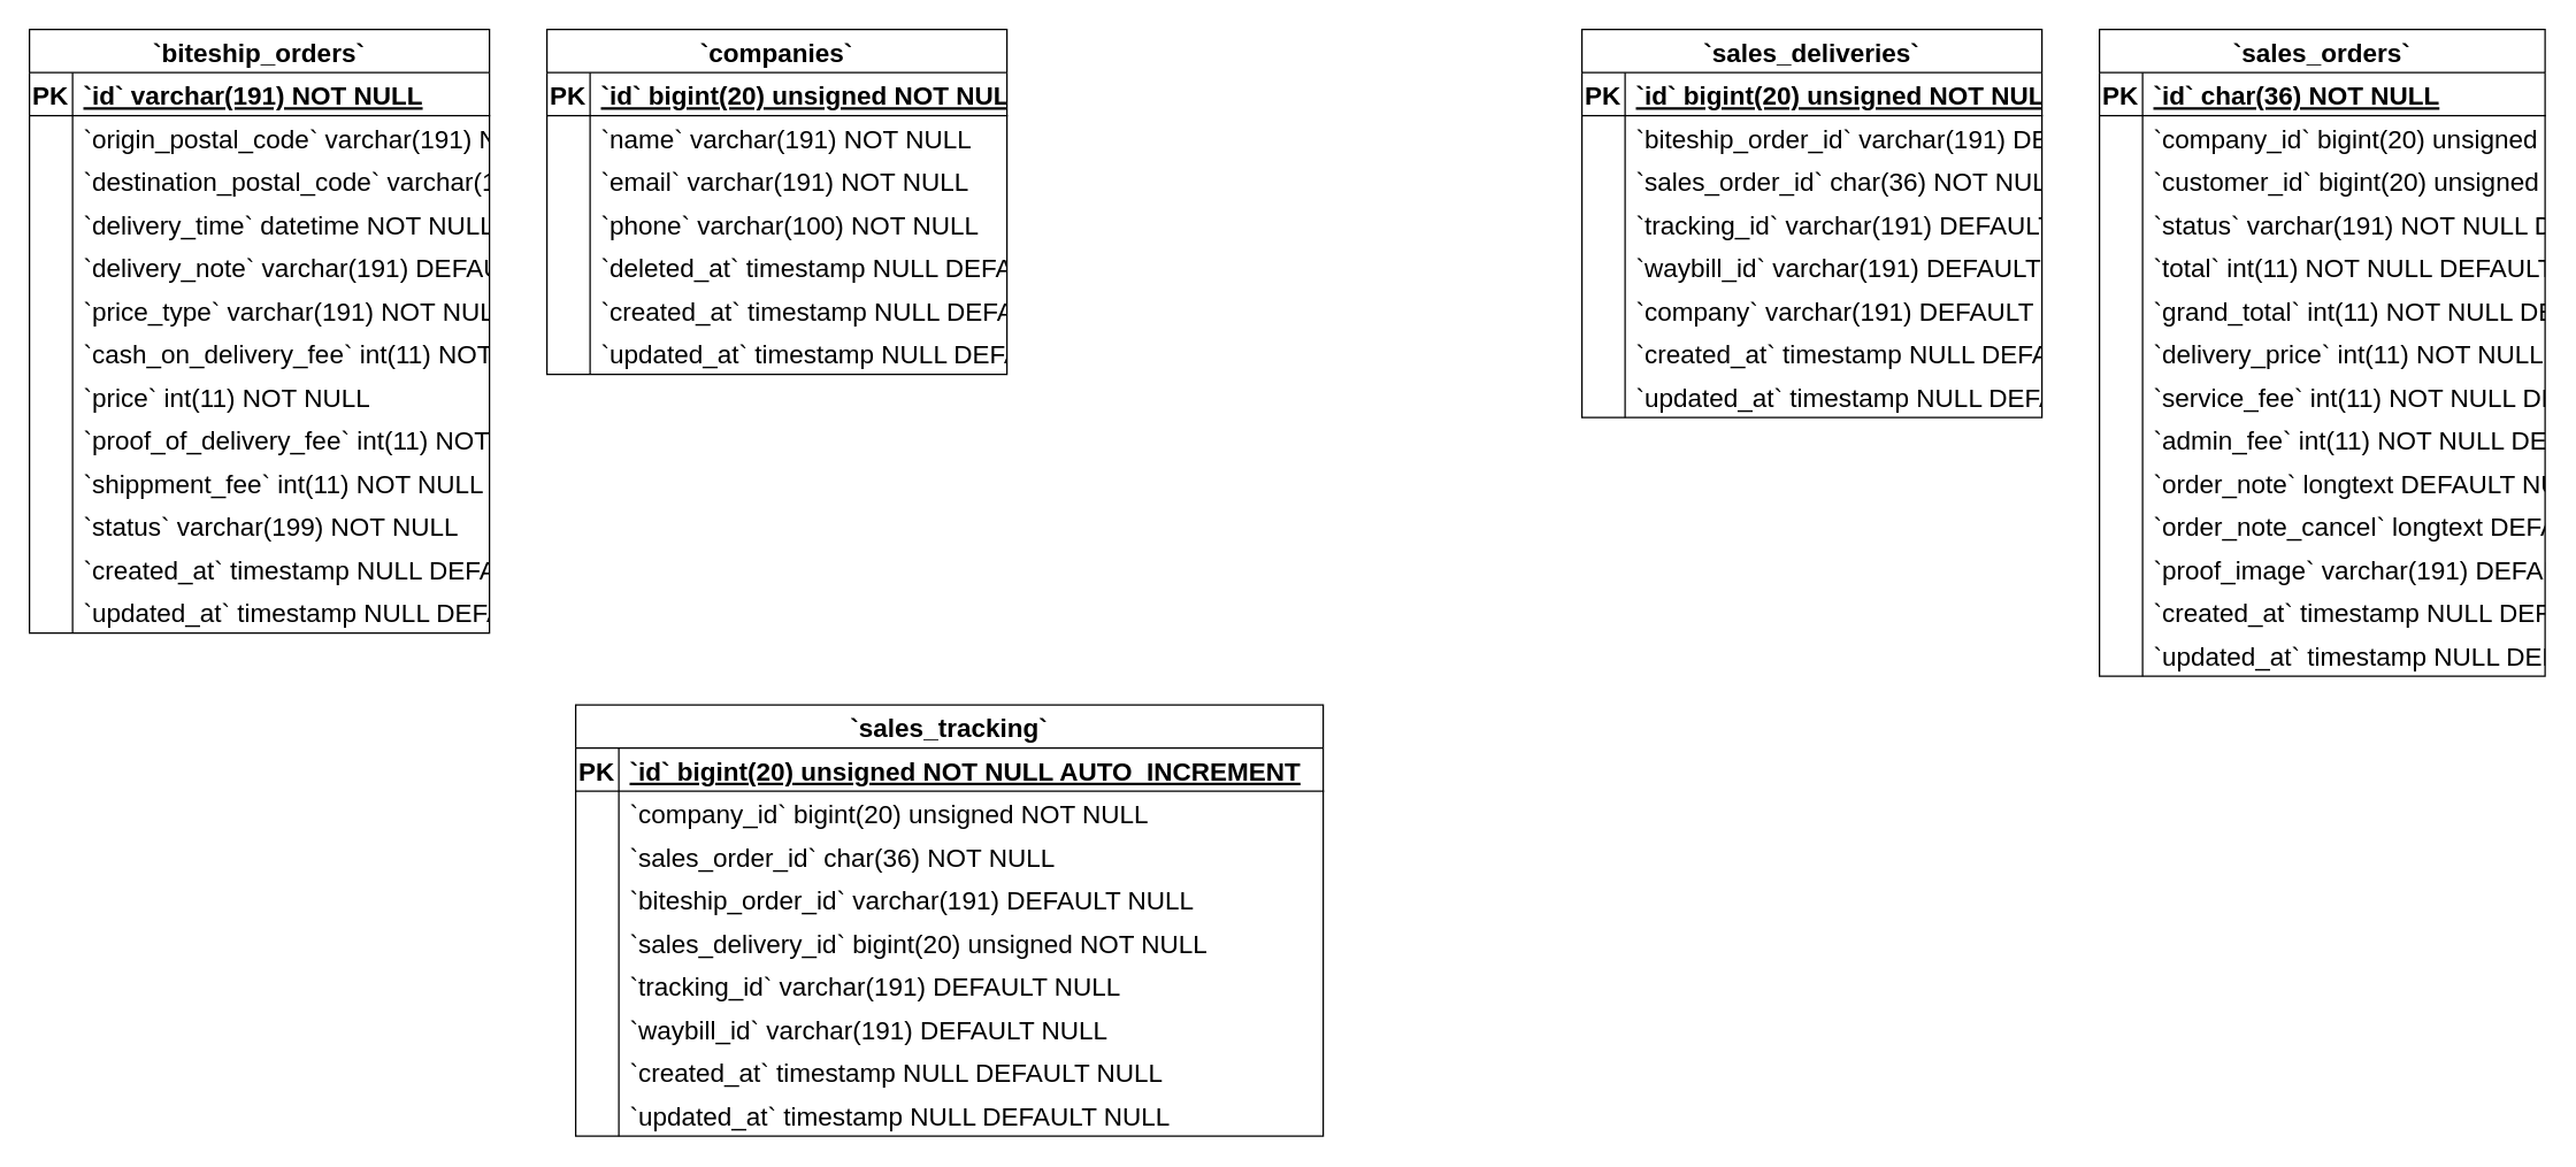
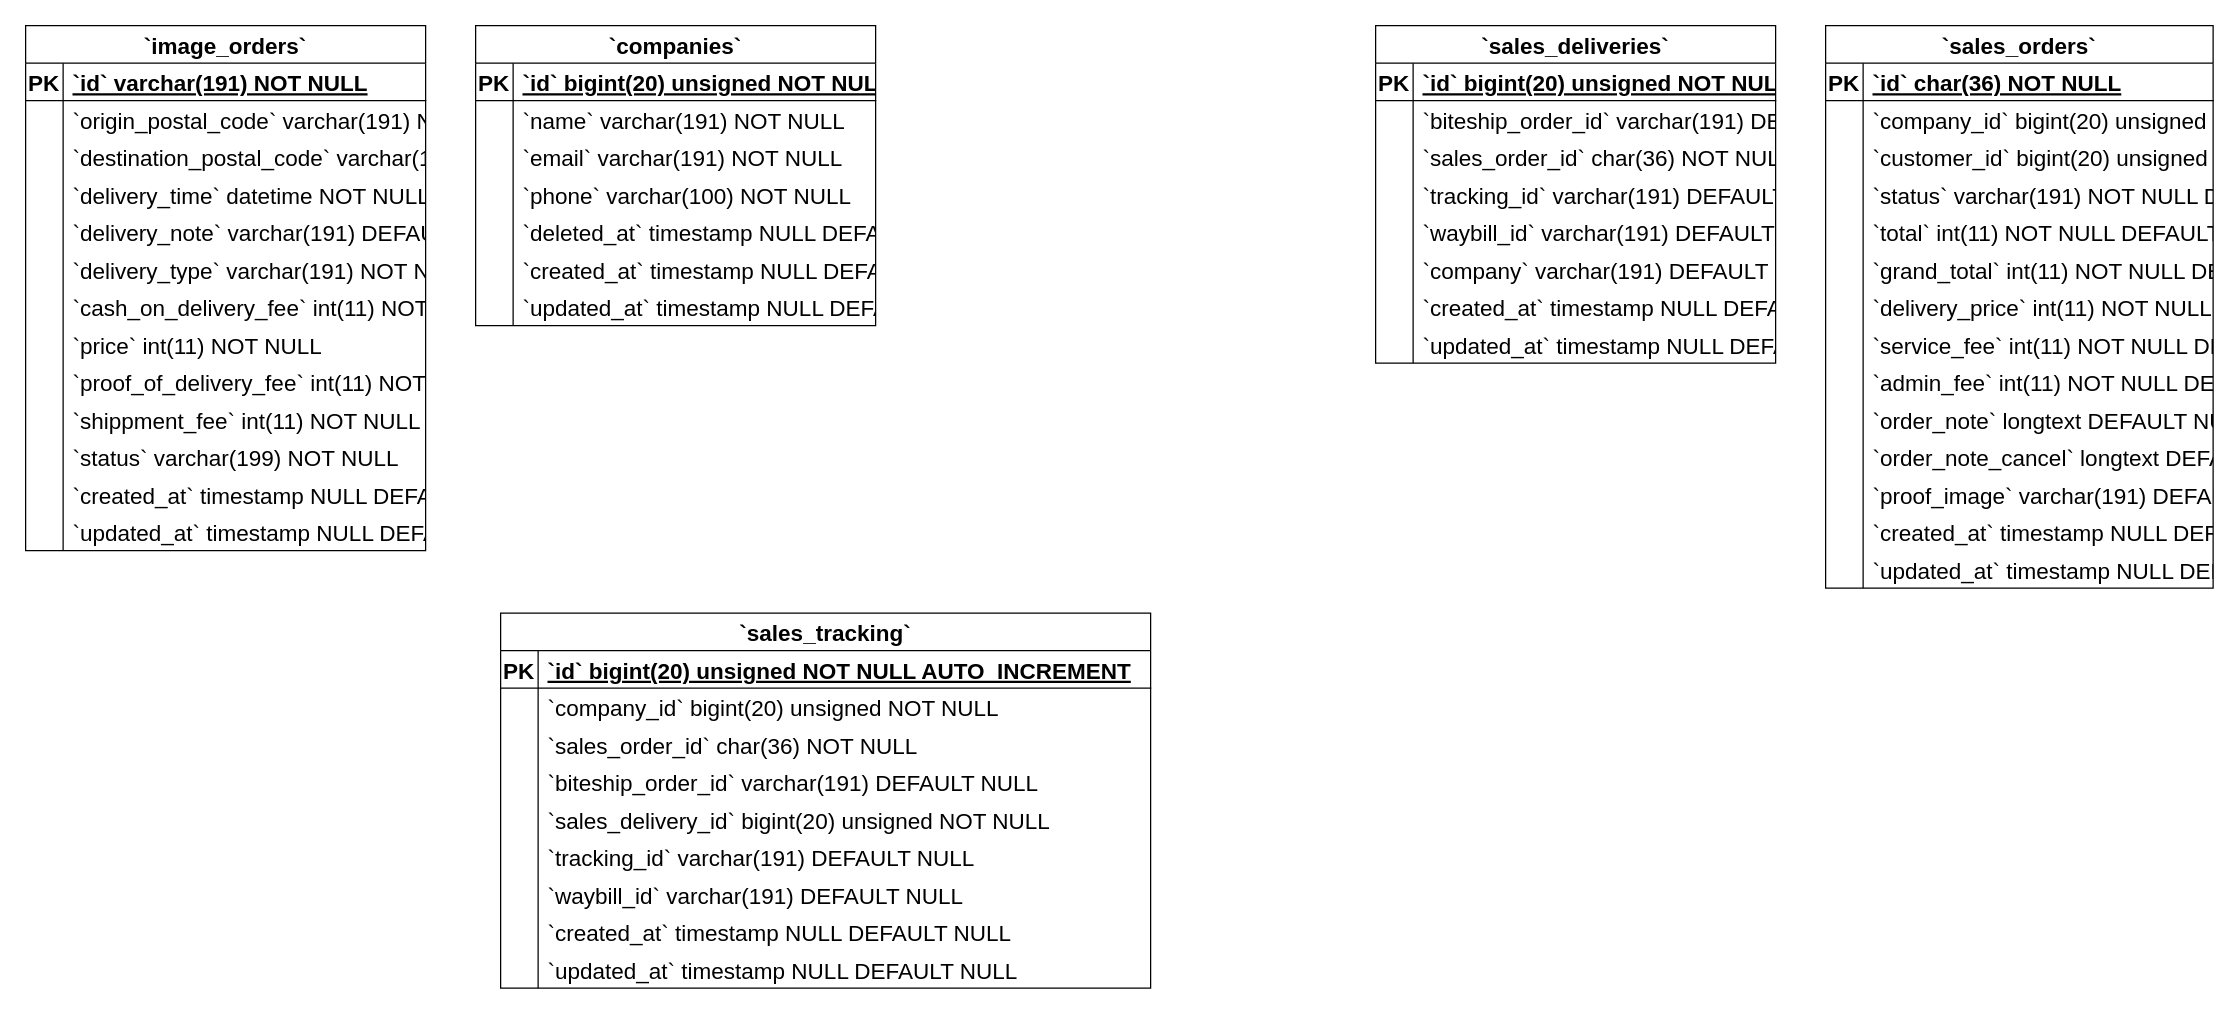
- <mxCell id="2" value="`biteship_orders`" style="shape=table;startSize=30;container=1;collapsible=1;childLayout=tableLayout;fixedRows=1;rowLines=0;fontStyle=1;align=center;resizeLast=1;fontSize=18;" vertex="1" parent="1"><mxGeometry x="20" y="20" width="320" height="420" as="geometry" /></mxCell>
+ <mxCell id="2" value="`image_orders`" style="shape=table;startSize=30;container=1;collapsible=1;childLayout=tableLayout;fixedRows=1;rowLines=0;fontStyle=1;align=center;resizeLast=1;fontSize=18;" vertex="1" parent="1"><mxGeometry x="20" y="20" width="320" height="420" as="geometry" /></mxCell>
- <mxCell id="20" value="`price_type` varchar(191) NOT NULL" style="shape=partialRectangle;overflow=hidden;connectable=0;fillColor=none;align=left;strokeColor=inherit;top=0;left=0;bottom=0;right=0;spacingLeft=6;fontSize=18;" vertex="1" parent="18"><mxGeometry x="30" width="290" height="30" as="geometry"><mxRectangle width="290" height="30" as="alternateBounds" /></mxGeometry></mxCell>
+ <mxCell id="20" value="`delivery_type` varchar(191) NOT NULL" style="shape=partialRectangle;overflow=hidden;connectable=0;fillColor=none;align=left;strokeColor=inherit;top=0;left=0;bottom=0;right=0;spacingLeft=6;fontSize=18;" vertex="1" parent="18"><mxGeometry x="30" width="290" height="30" as="geometry"><mxRectangle width="290" height="30" as="alternateBounds" /></mxGeometry></mxCell>
